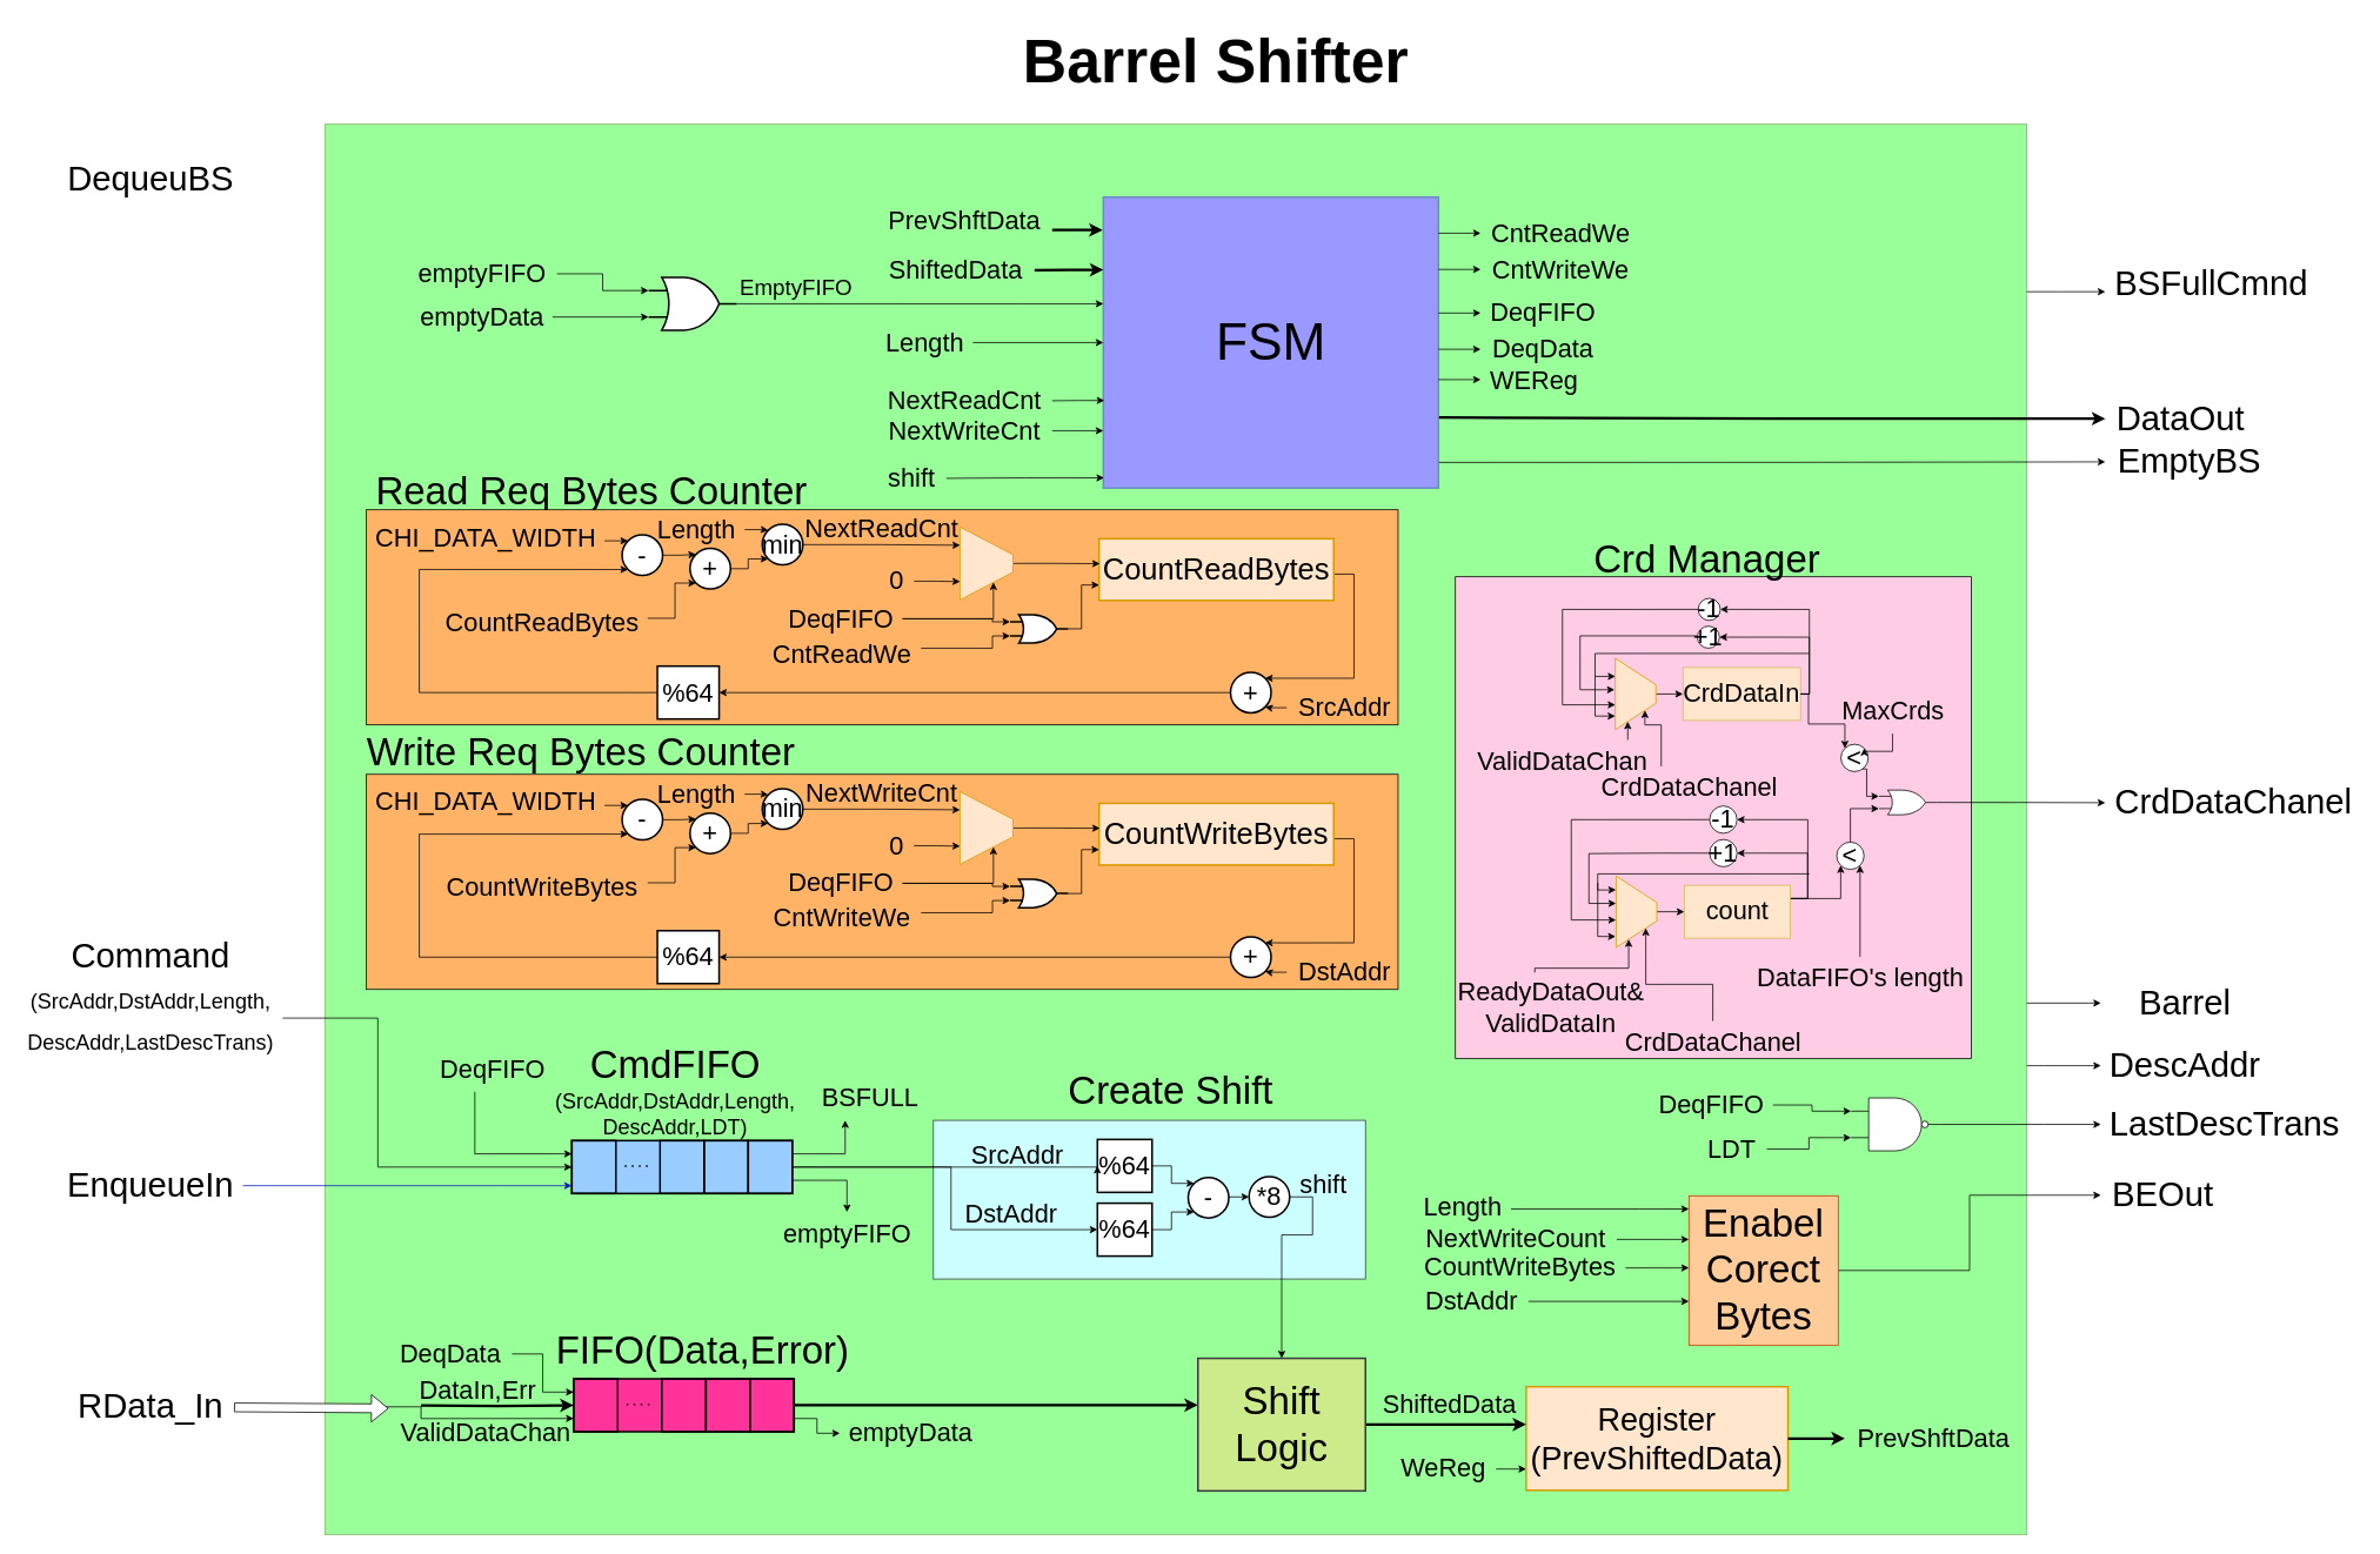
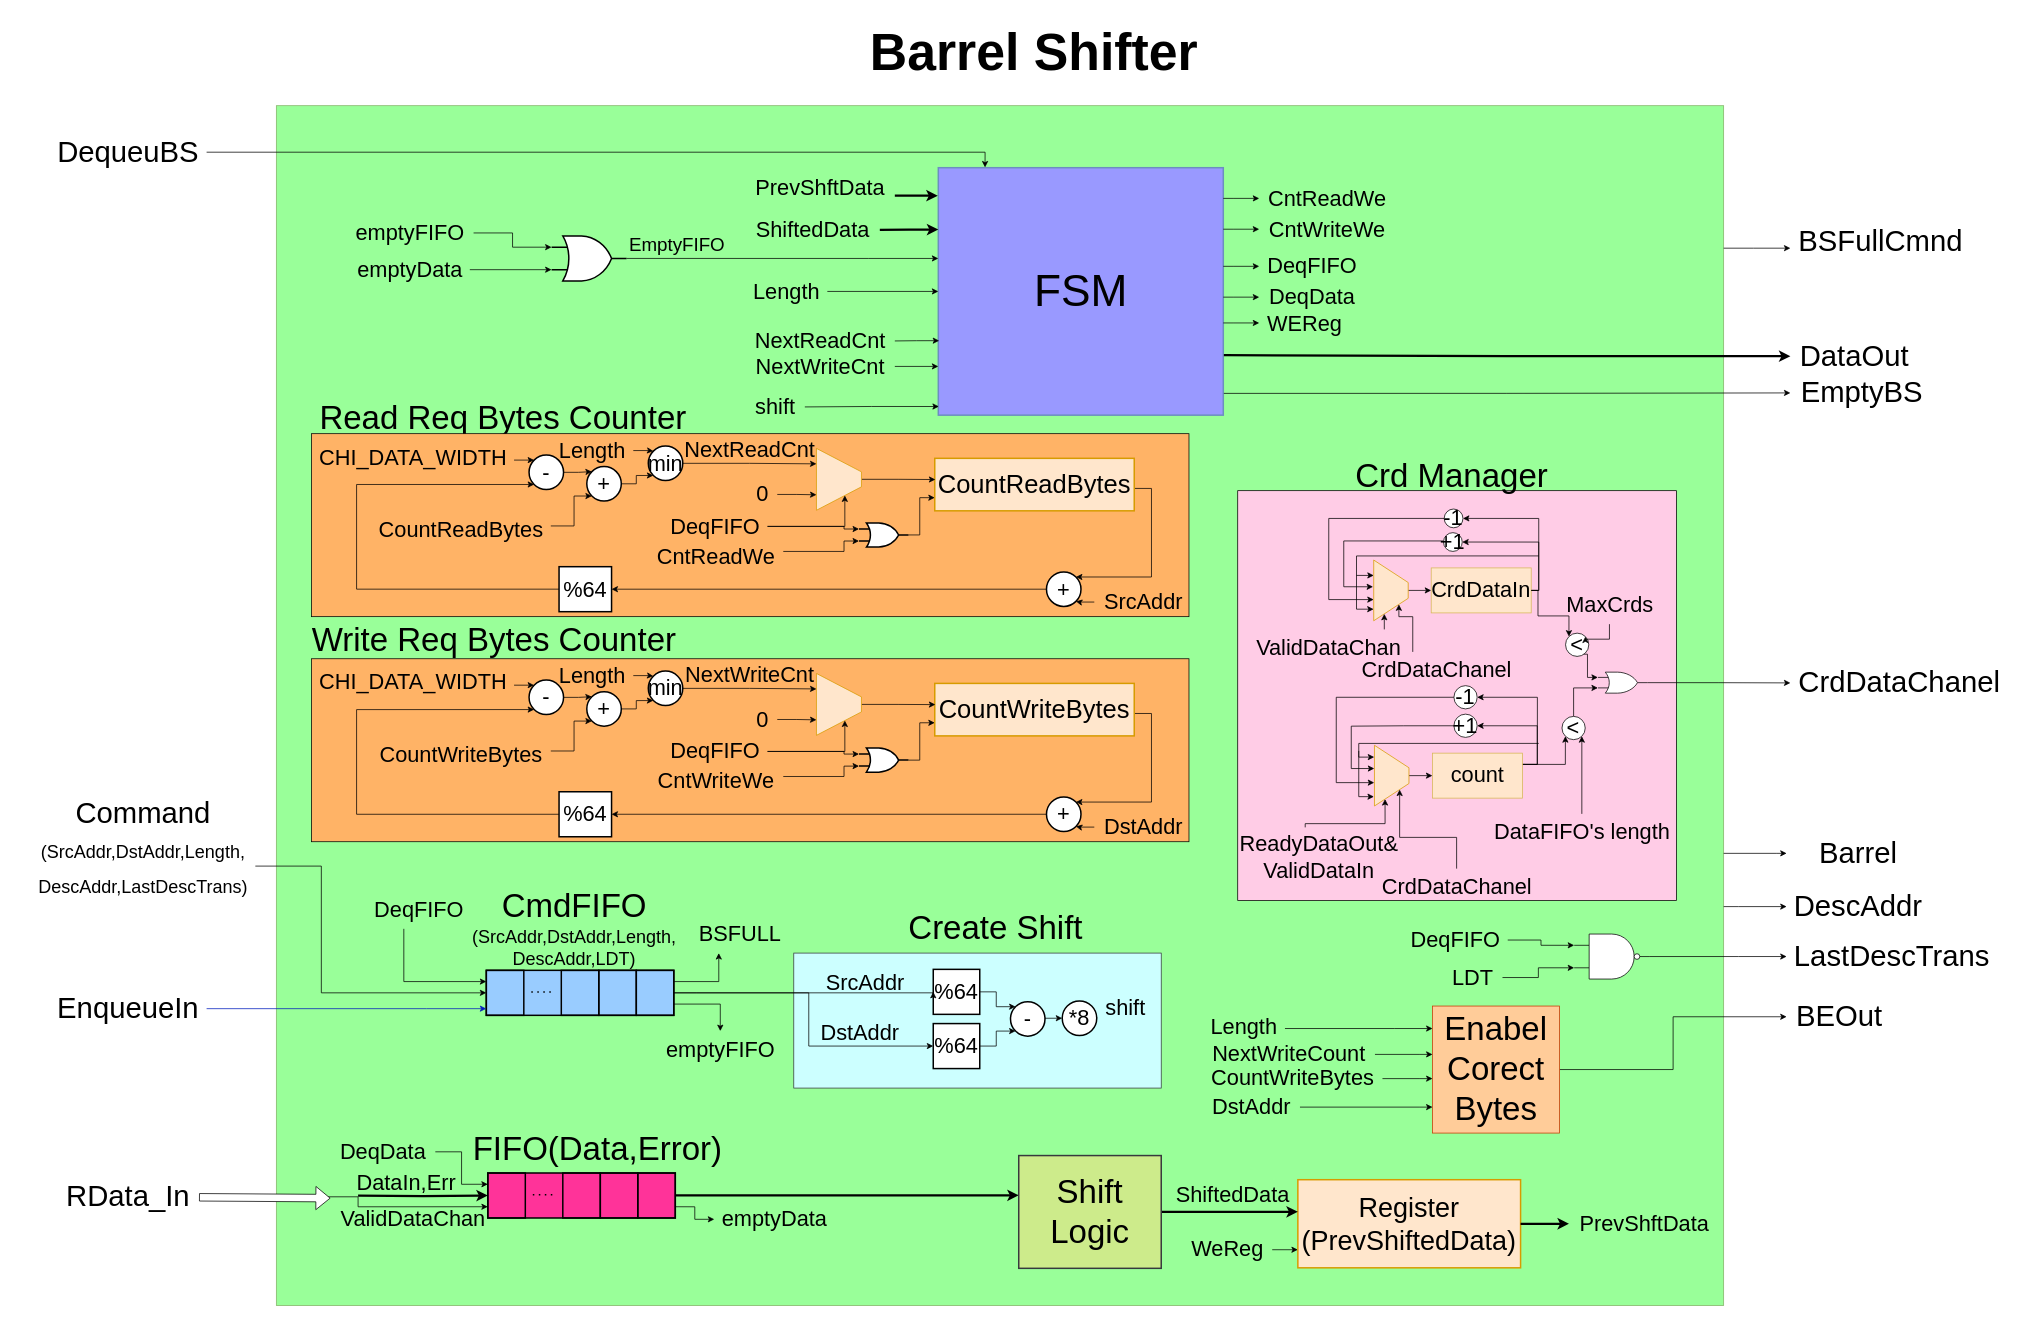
+ <mxCell id="100" style="edgeStyle=orthogonalEdgeStyle;rounded=0;orthogonalLoop=1;jettySize=auto;html=1;entryX=0.164;entryY=-0.001;entryDx=0;entryDy=0;entryPerimeter=0;strokeColor=#000000;strokeWidth=1;fontSize=29;" parent="1" source="101" target="20" edge="1"><mxGeometry relative="1" as="geometry" /></mxCell>
- <mxCell id="124" value="&lt;span style=&quot;font-size: 39px;&quot;&gt;Command&lt;br&gt;&lt;/span&gt;&lt;span style=&quot;font-size: 24px;&quot;&gt;(SrcAddr,DstAddr,Length,&lt;/span&gt;&lt;br style=&quot;font-size: 24px;&quot;&gt;&lt;span style=&quot;font-size: 24px;&quot;&gt;DescAddr,LastDescTrans)&lt;/span&gt;&lt;span style=&quot;font-size: 39px;&quot;&gt;&lt;br&gt;&lt;br&gt;&lt;/span&gt;" style="text;html=1;align=center;verticalAlign=middle;resizable=0;points=[];autosize=1;strokeColor=none;fillColor=none;fontSize=39;fontColor=#000000;" parent="1" vertex="1"><mxGeometry x="20" y="1054" width="300" height="200" as="geometry" /></mxCell>
+ <mxCell id="124" value="&lt;span style=&quot;font-size: 39px;&quot;&gt;Command&lt;br&gt;&lt;/span&gt;&lt;span style=&quot;font-size: 24px;&quot;&gt;(SrcAddr,DstAddr,Length,&lt;/span&gt;&lt;br style=&quot;font-size: 24px;&quot;&gt;&lt;span style=&quot;font-size: 24px;&quot;&gt;DescAddr,LastDescTrans)&lt;/span&gt;&lt;span style=&quot;font-size: 39px;&quot;&gt;&lt;br&gt;&lt;br&gt;&lt;/span&gt;" style="text;html=1;align=center;verticalAlign=middle;resizable=0;points=[];autosize=1;strokeColor=none;fillColor=none;fontSize=39;fontColor=#000000;" parent="1" vertex="1"><mxGeometry x="40" y="1054" width="300" height="200" as="geometry" /></mxCell>
- <mxCell id="6" style="edgeStyle=orthogonalEdgeStyle;rounded=0;orthogonalLoop=1;jettySize=auto;html=1;strokeWidth=1;entryX=0.5;entryY=0;entryDx=0;entryDy=0;exitX=1;exitY=0.5;exitDx=0;exitDy=0;fontSize=29;" parent="1" source="10" target="199" edge="1"><mxGeometry relative="1" as="geometry"><mxPoint x="1700" y="1260" as="sourcePoint" /><Array as="points"><mxPoint x="1488" y="1357" /><mxPoint x="1488" y="1400" /><mxPoint x="1453" y="1400" /></Array><mxPoint x="1970" y="1295.625" as="targetPoint" /></mxGeometry></mxCell>
- <mxCell id="171" value="&lt;font style=&quot;font-size: 44px;&quot;&gt;Enabel&lt;br&gt;Corect&lt;br&gt;Bytes&lt;/font&gt;" style="whiteSpace=wrap;html=1;aspect=fixed;fontSize=12;fillColor=#FFCC99;strokeColor=#C73500;fontColor=#000000;" parent="1" vertex="1"><mxGeometry x="1914.8" y="1355.62" width="169.38" height="169.38" as="geometry" /></mxCell>
+ <mxCell id="171" value="&lt;font style=&quot;font-size: 44px;&quot;&gt;Enabel&lt;br&gt;Corect&lt;br&gt;Bytes&lt;/font&gt;" style="whiteSpace=wrap;html=1;aspect=fixed;fontSize=12;fillColor=#FFCC99;strokeColor=#C73500;fontColor=#000000;" parent="1" vertex="1"><mxGeometry x="1909.8" y="1340.62" width="169.38" height="169.38" as="geometry" /></mxCell>
